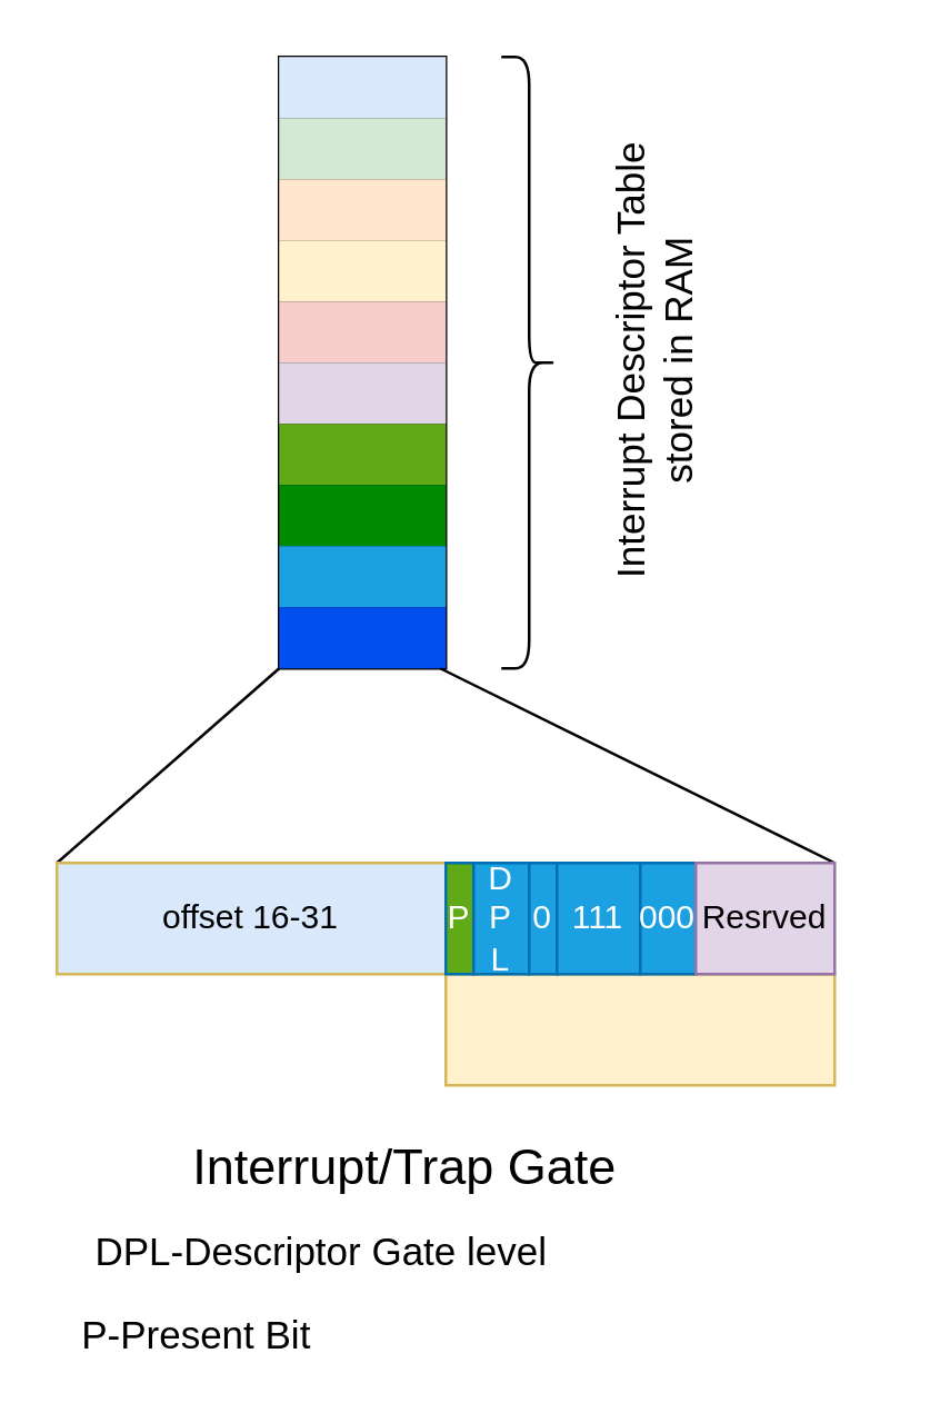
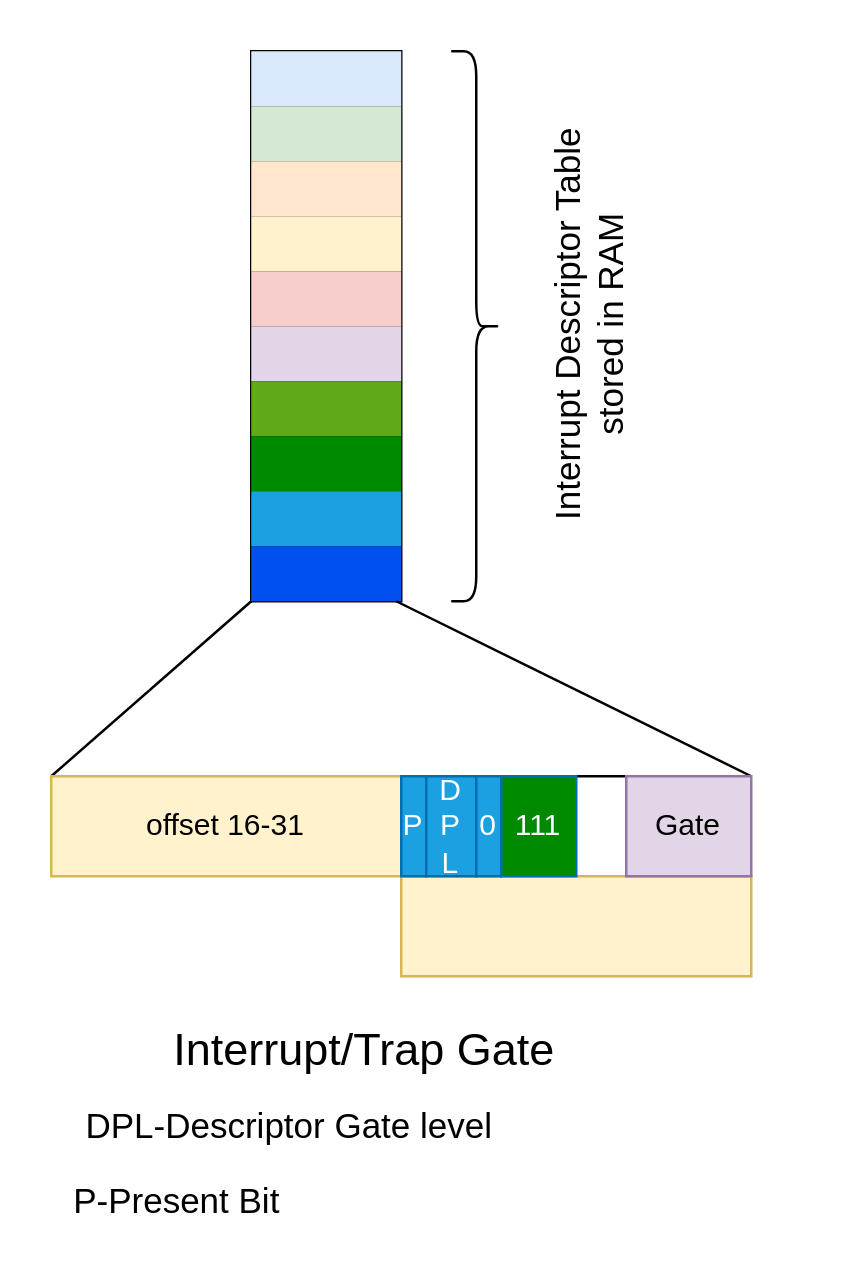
- <mxCell id="27" value="offset 16-31" style="rounded=0;whiteSpace=wrap;html=1;fillColor=#dae8fc;strokeColor=#d6b656;" vertex="1" parent="1"><mxGeometry x="20" y="310" width="140" height="40" as="geometry" /></mxCell>
+ <mxCell id="27" value="offset 16-31" style="rounded=0;whiteSpace=wrap;html=1;fillColor=#fff2cc;strokeColor=#d6b656;" vertex="1" parent="1"><mxGeometry x="20" y="310" width="140" height="40" as="geometry" /></mxCell>
- <mxCell id="30" value="P" style="rounded=0;whiteSpace=wrap;html=1;fillColor=#60a917;strokeColor=#006EAF;fontColor=#ffffff;" vertex="1" parent="1"><mxGeometry x="160" y="310" width="10" height="40" as="geometry" /></mxCell>
+ <mxCell id="30" value="P" style="rounded=0;whiteSpace=wrap;html=1;fillColor=#1ba1e2;strokeColor=#006EAF;fontColor=#ffffff;" vertex="1" parent="1"><mxGeometry x="160" y="310" width="10" height="40" as="geometry" /></mxCell>
- <mxCell id="33" value="111" style="rounded=0;whiteSpace=wrap;html=1;fillColor=#1ba1e2;strokeColor=#006EAF;fontColor=#ffffff;" vertex="1" parent="1"><mxGeometry x="200" y="310" width="30" height="40" as="geometry" /></mxCell>
+ <mxCell id="33" value="111" style="rounded=0;whiteSpace=wrap;html=1;fillColor=#008a00;strokeColor=#006EAF;fontColor=#ffffff;" vertex="1" parent="1"><mxGeometry x="200" y="310" width="30" height="40" as="geometry" /></mxCell>
- <mxCell id="34" value="000" style="rounded=0;whiteSpace=wrap;html=1;fillColor=#1ba1e2;strokeColor=#006EAF;fontColor=#ffffff;" vertex="1" parent="1"><mxGeometry x="230" y="310" width="20" height="40" as="geometry" /></mxCell>
- <mxCell id="35" value="Resrved" style="rounded=0;whiteSpace=wrap;html=1;fillColor=#e1d5e7;strokeColor=#9673a6;" vertex="1" parent="1"><mxGeometry x="250" y="310" width="50" height="40" as="geometry" /></mxCell>
+ <mxCell id="35" value="Gate" style="rounded=0;whiteSpace=wrap;html=1;fillColor=#e1d5e7;strokeColor=#9673a6;" vertex="1" parent="1"><mxGeometry x="250" y="310" width="50" height="40" as="geometry" /></mxCell>
